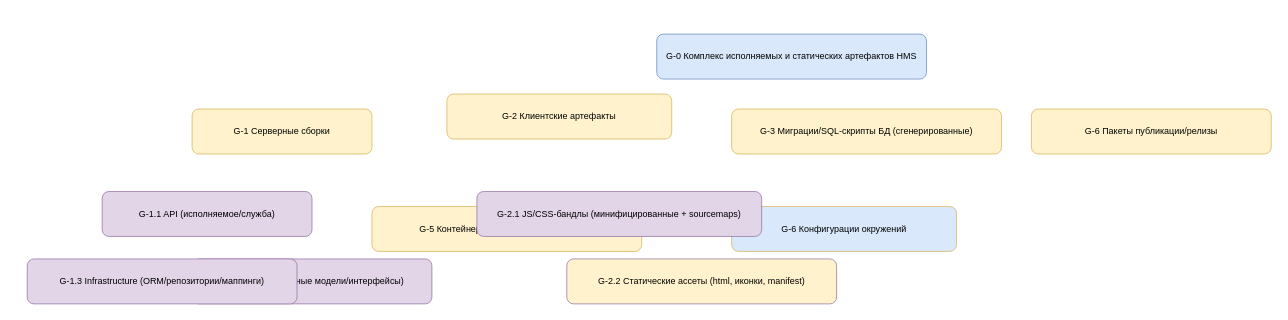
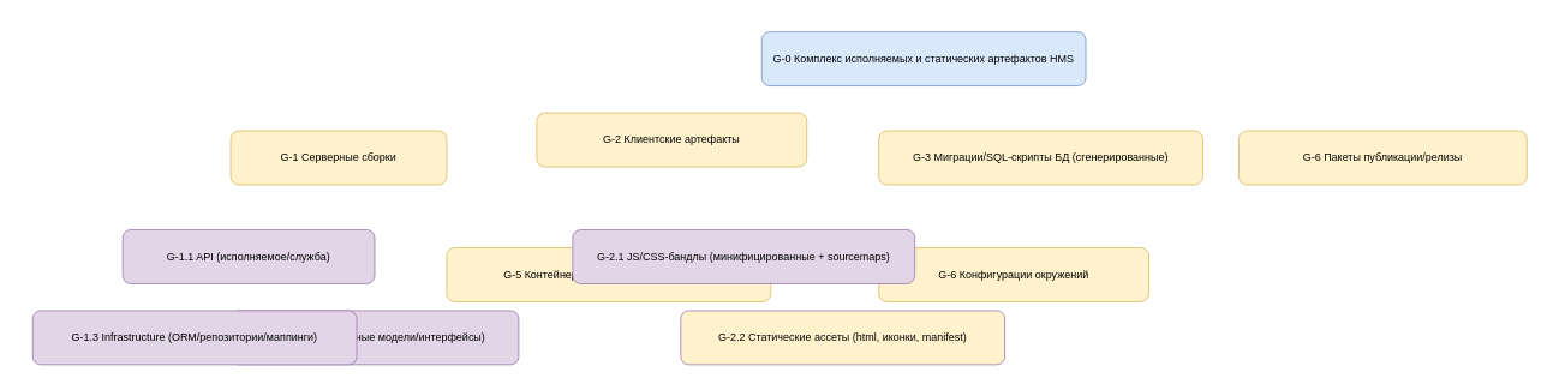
- <mxCell id="2" value="G-0 Комплекс исполняемых и статических артефактов HMS" style="rounded=1;whiteSpace=wrap;html=1;fillColor=#dae8fc;strokeColor=#6c8ebf;" vertex="1" parent="1"><mxGeometry x="860" y="30" width="360" height="60" as="geometry" /></mxCell>
+ <mxCell id="2" value="G-0 Комплекс исполняемых и статических артефактов HMS" style="rounded=1;whiteSpace=wrap;html=1;fillColor=#dae8fc;strokeColor=#6c8ebf;" vertex="1" parent="1"><mxGeometry x="830" y="20" width="360" height="60" as="geometry" /></mxCell>
- <mxCell id="8" value="G-6 Конфигурации окружений" style="rounded=1;whiteSpace=wrap;html=1;fillColor=#dae8fc;strokeColor=#d6b656;" vertex="1" parent="1"><mxGeometry x="960" y="260" width="300" height="60" as="geometry" /></mxCell>
+ <mxCell id="8" value="G-6 Конфигурации окружений" style="rounded=1;whiteSpace=wrap;html=1;fillColor=#fff2cc;strokeColor=#d6b656;" vertex="1" parent="1"><mxGeometry x="960" y="260" width="300" height="60" as="geometry" /></mxCell>
